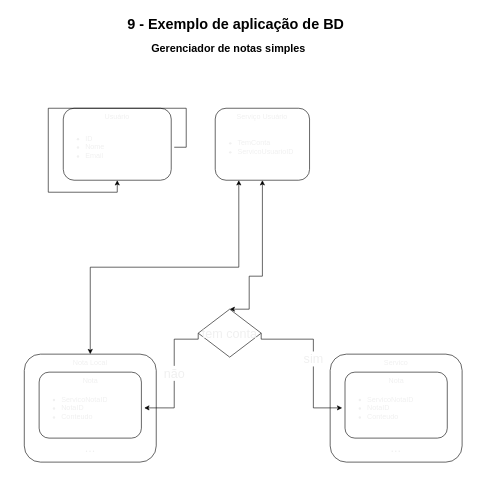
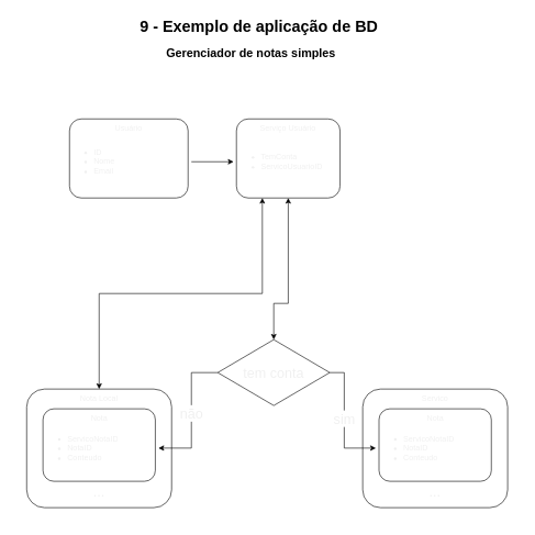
- <mxCell id="9" style="edgeStyle=orthogonalEdgeStyle;rounded=0;orthogonalLoop=1;jettySize=auto;html=1;exitX=1;exitY=0.5;exitDx=0;exitDy=0;fontColor=#f0f0f0;" edge="1" parent="1" source="5" target="4"><mxGeometry relative="1" as="geometry" /></mxCell>
+ <mxCell id="9" style="edgeStyle=orthogonalEdgeStyle;rounded=0;orthogonalLoop=1;jettySize=auto;html=1;exitX=1;exitY=0.5;exitDx=0;exitDy=0;entryX=0;entryY=0.5;entryDx=0;entryDy=0;fontColor=#f0f0f0;" edge="1" parent="1" source="5" target="8"><mxGeometry relative="1" as="geometry" /></mxCell>
- <mxCell id="26" value="tem conta" style="rhombus;whiteSpace=wrap;html=1;sketch=0;fontSize=21;fontColor=#f0f0f0;align=center;" vertex="1" parent="1"><mxGeometry x="330" y="515" width="105" height="80" as="geometry" /></mxCell>
+ <mxCell id="26" value="tem conta" style="rhombus;whiteSpace=wrap;html=1;sketch=0;fontSize=21;fontColor=#f0f0f0;align=center;" vertex="1" parent="1"><mxGeometry x="330" y="515" width="170" height="100" as="geometry" /></mxCell>
